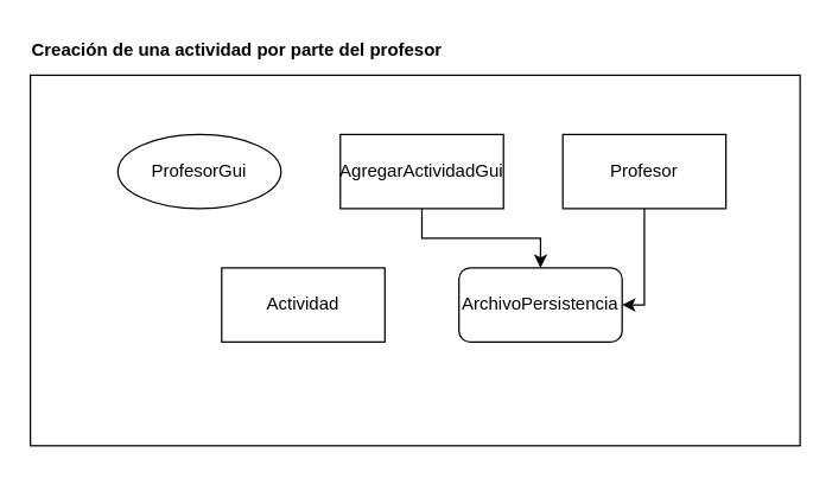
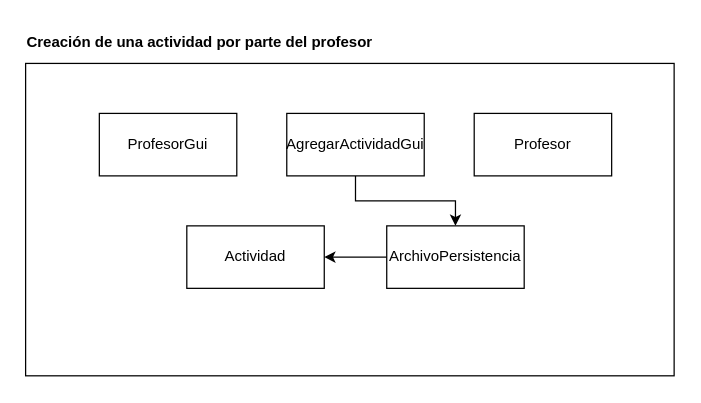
- <mxCell id="3" value="ProfesorGui" style="ellipse;html=1;whiteSpace=wrap;" parent="1" vertex="1"><mxGeometry x="79" y="90" width="110" height="50" as="geometry" /></mxCell>
+ <mxCell id="3" value="ProfesorGui" style="html=1;whiteSpace=wrap;" parent="1" vertex="1"><mxGeometry x="79" y="90" width="110" height="50" as="geometry" /></mxCell>
- <mxCell id="5" style="edgeStyle=orthogonalEdgeStyle;rounded=0;orthogonalLoop=1;jettySize=auto;html=1;entryX=1;entryY=0.5;entryDx=0;entryDy=0;" parent="1" source="6" target="8" edge="1"><mxGeometry relative="1" as="geometry"><Array as="points"><mxPoint x="434" y="205" /></Array></mxGeometry></mxCell>
+ <mxCell id="7" style="edgeStyle=orthogonalEdgeStyle;rounded=0;orthogonalLoop=1;jettySize=auto;html=1;entryX=1;entryY=0.5;entryDx=0;entryDy=0;" parent="1" source="8" target="9" edge="1"><mxGeometry relative="1" as="geometry" /></mxCell>
- <mxCell id="8" value="ArchivoPersistencia" style="html=1;whiteSpace=wrap;rounded=1;" parent="1" vertex="1"><mxGeometry x="309" y="180" width="110" height="50" as="geometry" /></mxCell>
+ <mxCell id="8" value="ArchivoPersistencia" style="html=1;whiteSpace=wrap;" parent="1" vertex="1"><mxGeometry x="309" y="180" width="110" height="50" as="geometry" /></mxCell>
